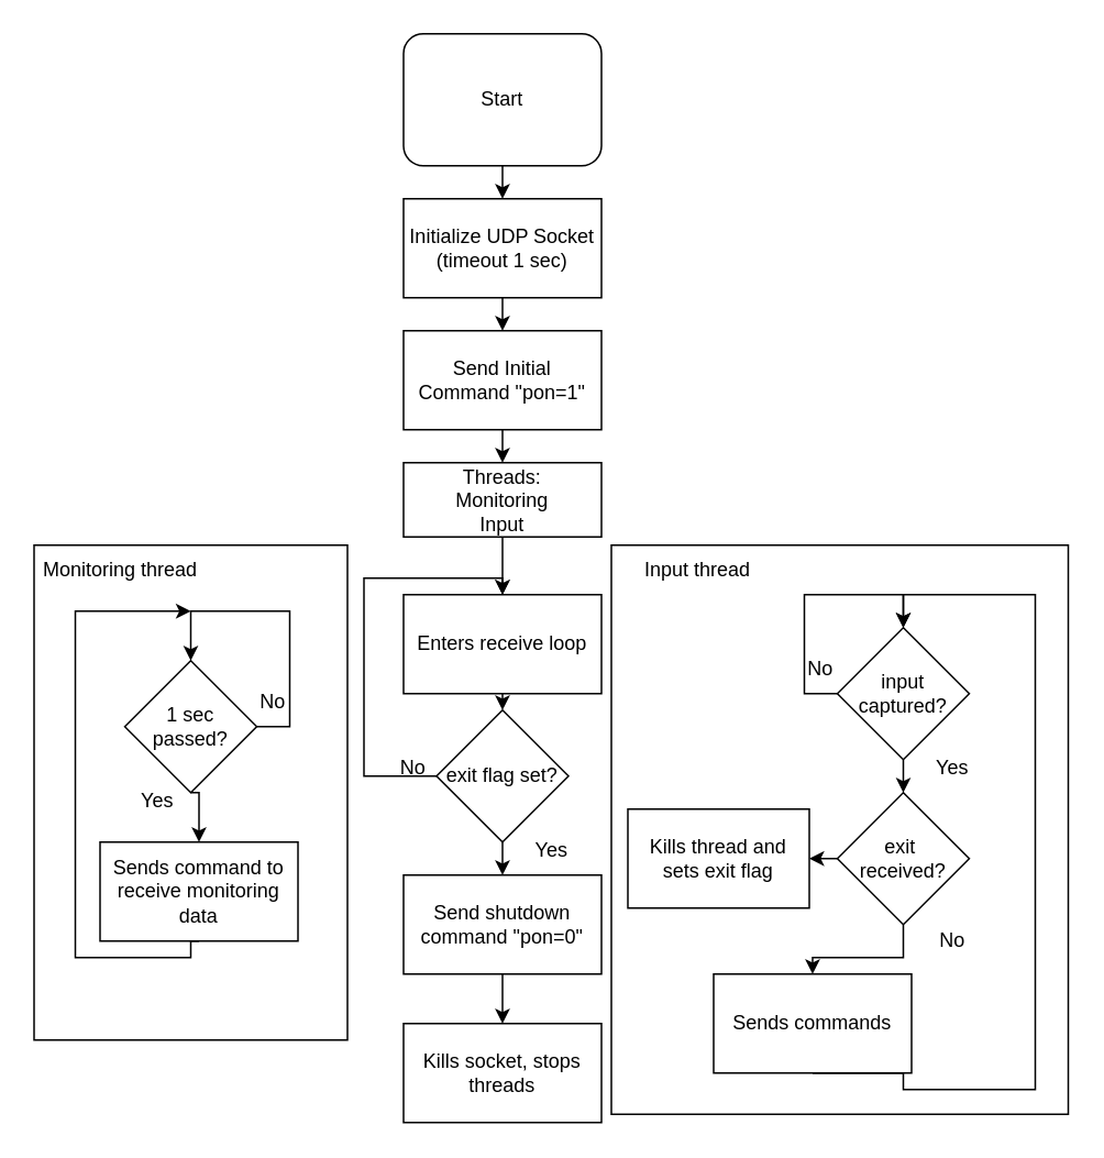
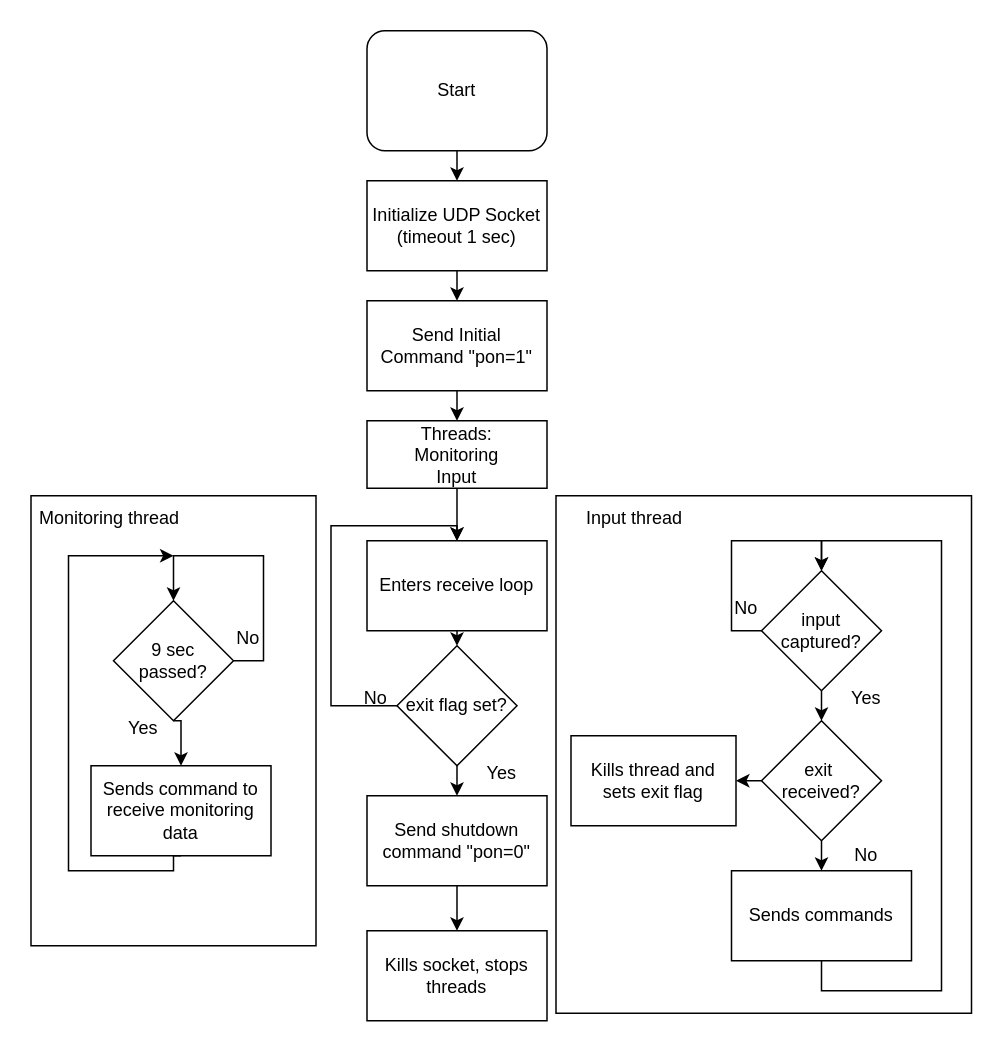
- <mxCell id="17" value="1 sec&lt;div&gt;passed?&lt;/div&gt;" style="rhombus;whiteSpace=wrap;html=1;" vertex="1" parent="1"><mxGeometry x="75" y="400" width="80" height="80" as="geometry" /></mxCell>
+ <mxCell id="17" value="9 sec&lt;div&gt;passed?&lt;/div&gt;" style="rhombus;whiteSpace=wrap;html=1;" vertex="1" parent="1"><mxGeometry x="75" y="400" width="80" height="80" as="geometry" /></mxCell>
- <mxCell id="15" value="Sends commands" style="rounded=0;whiteSpace=wrap;html=1;" vertex="1" parent="1"><mxGeometry x="432" y="590" width="120" height="60" as="geometry" /></mxCell>
+ <mxCell id="15" value="Sends commands" style="rounded=0;whiteSpace=wrap;html=1;" vertex="1" parent="1"><mxGeometry x="487" y="580" width="120" height="60" as="geometry" /></mxCell>
